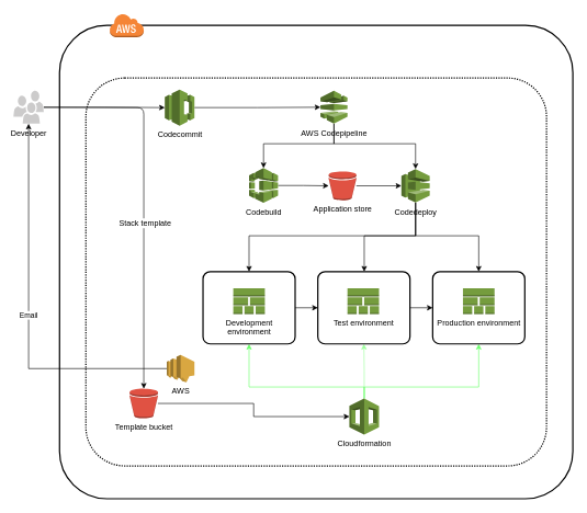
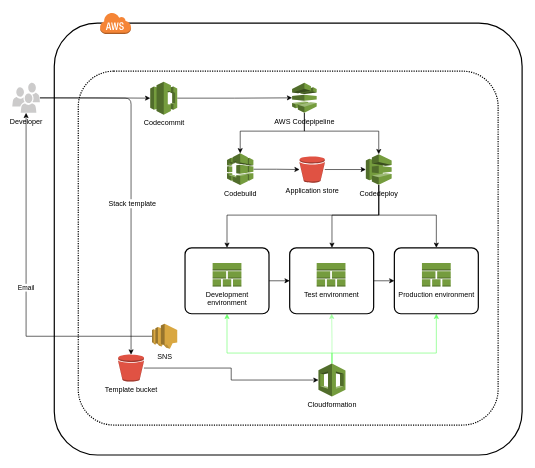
- <mxCell id="37" value="AWS" style="outlineConnect=0;dashed=0;verticalLabelPosition=bottom;verticalAlign=top;align=center;html=1;shape=mxgraph.aws3.sns;fillColor=#D9A741;gradientColor=none;" vertex="1" parent="1"><mxGeometry x="253" y="539" width="42" height="42" as="geometry" /></mxCell>
+ <mxCell id="37" value="SNS" style="outlineConnect=0;dashed=0;verticalLabelPosition=bottom;verticalAlign=top;align=center;html=1;shape=mxgraph.aws3.sns;fillColor=#D9A741;gradientColor=none;" vertex="1" parent="1"><mxGeometry x="253" y="539" width="42" height="42" as="geometry" /></mxCell>
